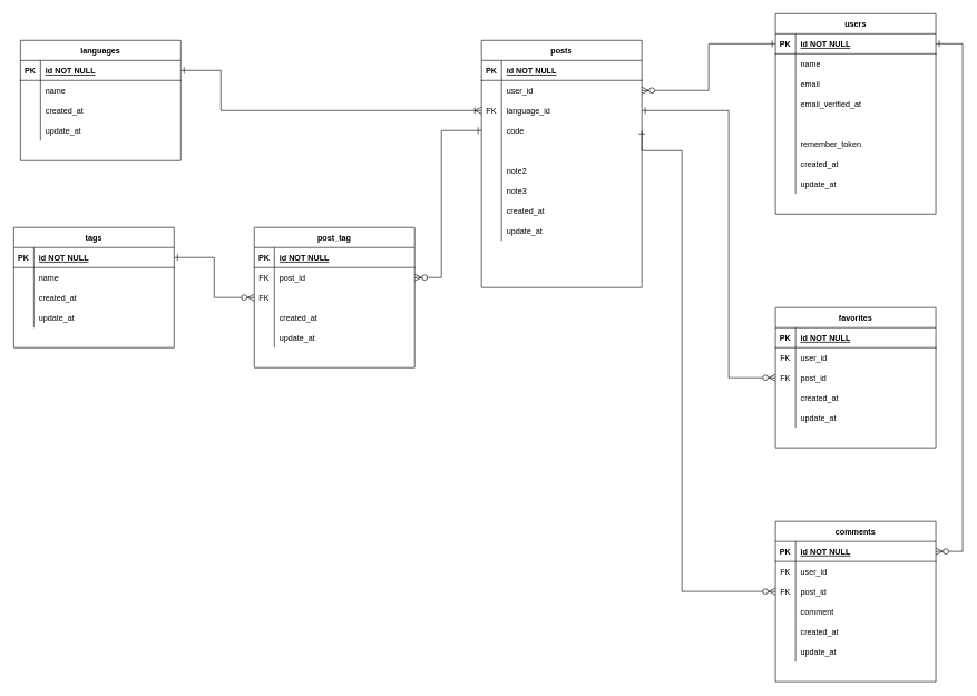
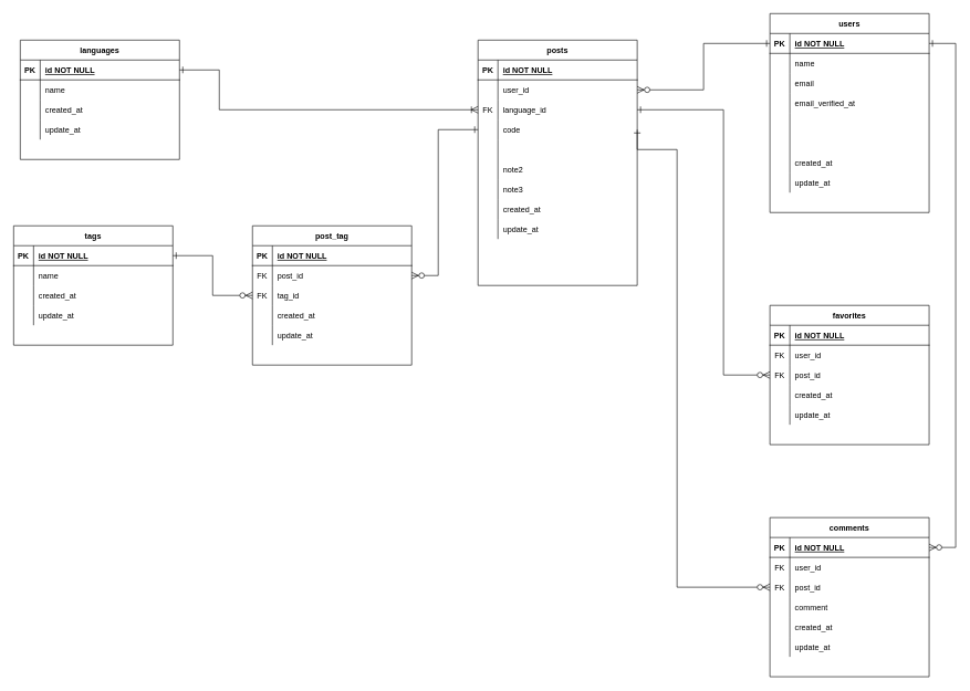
- <mxCell id="62" value="remember_token" style="shape=partialRectangle;connectable=0;fillColor=none;top=0;left=0;bottom=0;right=0;align=left;spacingLeft=6;overflow=hidden;" vertex="1" parent="60"><mxGeometry x="30" width="210" height="30" as="geometry" /></mxCell>
+ <mxCell id="130" value="tag_id" style="shape=partialRectangle;connectable=0;fillColor=none;top=0;left=0;bottom=0;right=0;align=left;spacingLeft=6;overflow=hidden;" vertex="1" parent="128"><mxGeometry x="30" width="210" height="30" as="geometry" /></mxCell>
